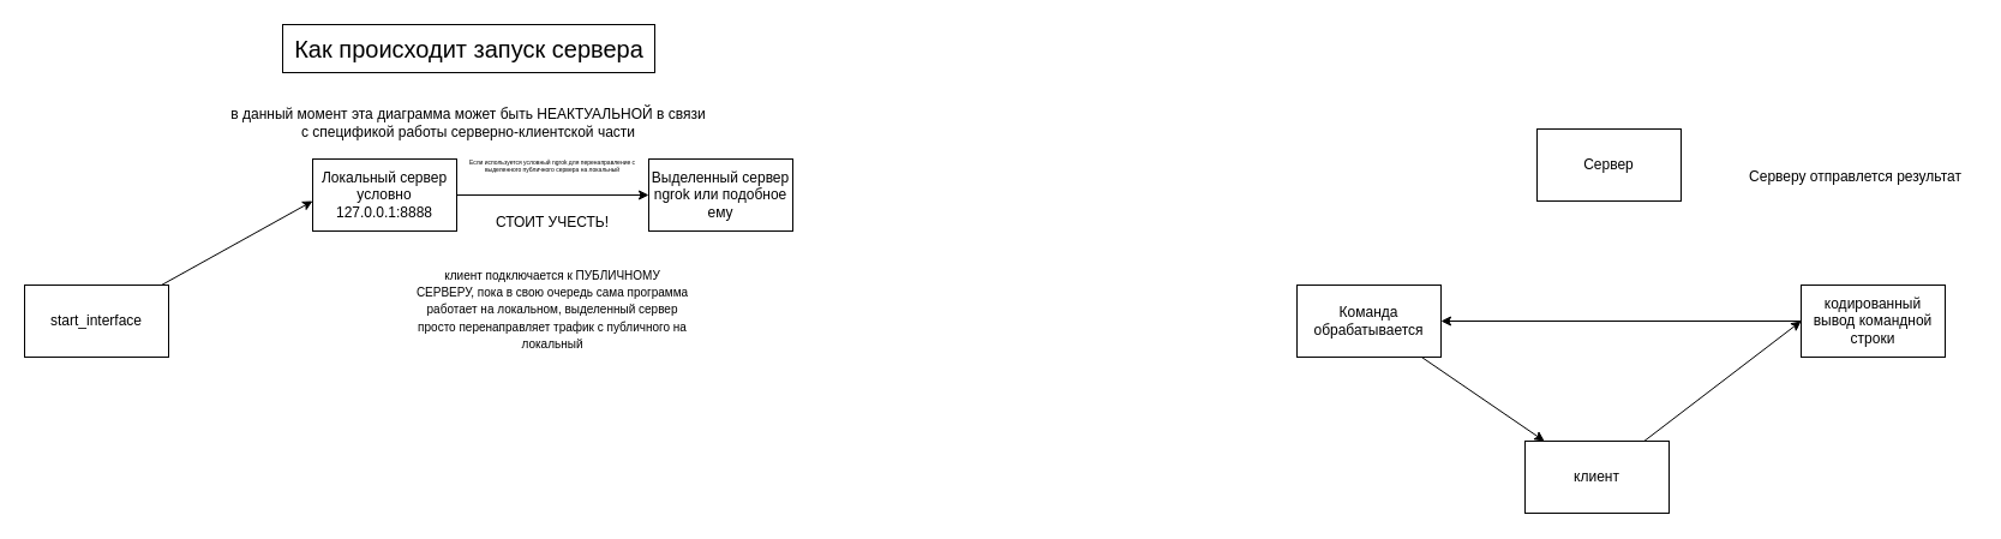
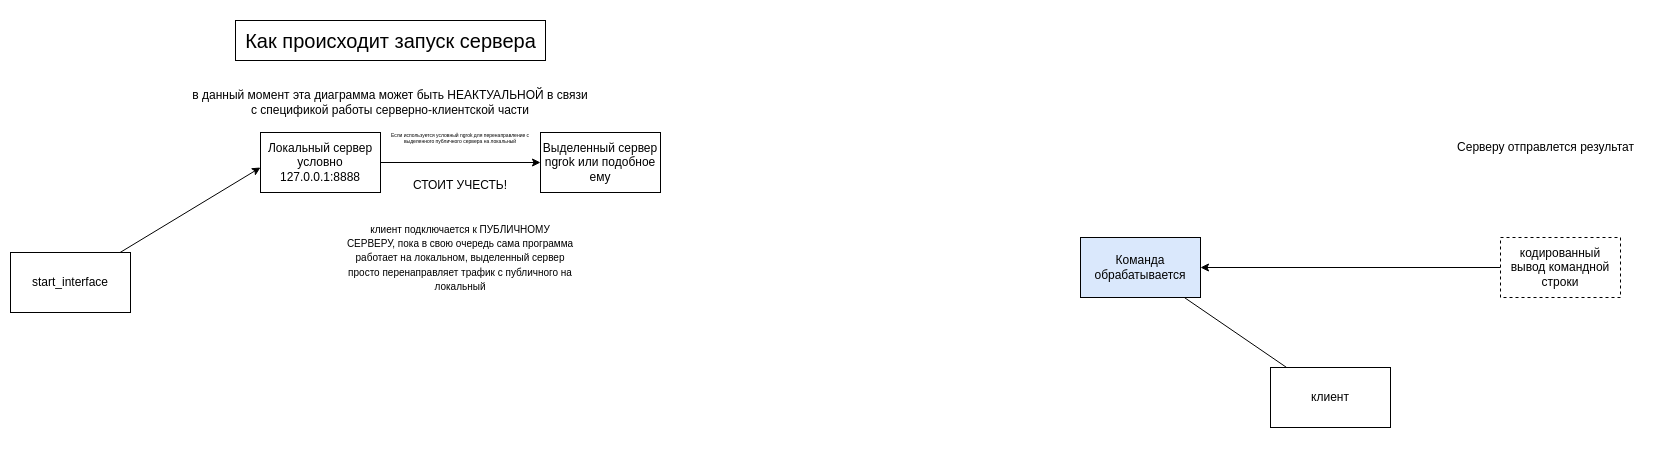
- <mxCell id="2" value="Сервер" style="rounded=0;whiteSpace=wrap;html=1;" vertex="1" parent="1"><mxGeometry x="1280" y="107" width="120" height="60" as="geometry" /></mxCell>
- <mxCell id="11" value="start_interface" style="whiteSpace=wrap;html=1;" vertex="1" parent="1"><mxGeometry x="20" y="237" width="120" height="60" as="geometry" /></mxCell>
+ <mxCell id="11" value="start_interface" style="whiteSpace=wrap;html=1;" vertex="1" parent="1"><mxGeometry x="10" y="252" width="120" height="60" as="geometry" /></mxCell>
- <mxCell id="6" value="Команда обрабатывается" style="whiteSpace=wrap;html=1;" vertex="1" parent="1"><mxGeometry x="1080" y="237" width="120" height="60" as="geometry" /></mxCell>
+ <mxCell id="6" value="Команда обрабатывается" style="whiteSpace=wrap;html=1;fillColor=#dae8fc;" vertex="1" parent="1"><mxGeometry x="1080" y="237" width="120" height="60" as="geometry" /></mxCell>
- <mxCell id="8" value="кодированный вывод командной строки" style="whiteSpace=wrap;html=1;" vertex="1" parent="1"><mxGeometry x="1500" y="237" width="120" height="60" as="geometry" /></mxCell>
+ <mxCell id="8" value="кодированный вывод командной строки" style="whiteSpace=wrap;html=1;dashed=1;" vertex="1" parent="1"><mxGeometry x="1500" y="237" width="120" height="60" as="geometry" /></mxCell>
- <mxCell id="3" style="edgeStyle=none;html=1;entryX=0;entryY=0.5;entryDx=0;entryDy=0;" edge="1" parent="1" source="4" target="8"><mxGeometry relative="1" as="geometry"><mxPoint x="1500" y="287" as="targetPoint" /></mxGeometry></mxCell>
- <mxCell id="5" style="edgeStyle=none;html=1;" edge="1" parent="1" source="6" target="4"><mxGeometry relative="1" as="geometry" /></mxCell>
+ <mxCell id="5" style="edgeStyle=none;html=1;endArrow=none;" edge="1" parent="1" source="6" target="4"><mxGeometry relative="1" as="geometry" /></mxCell>
